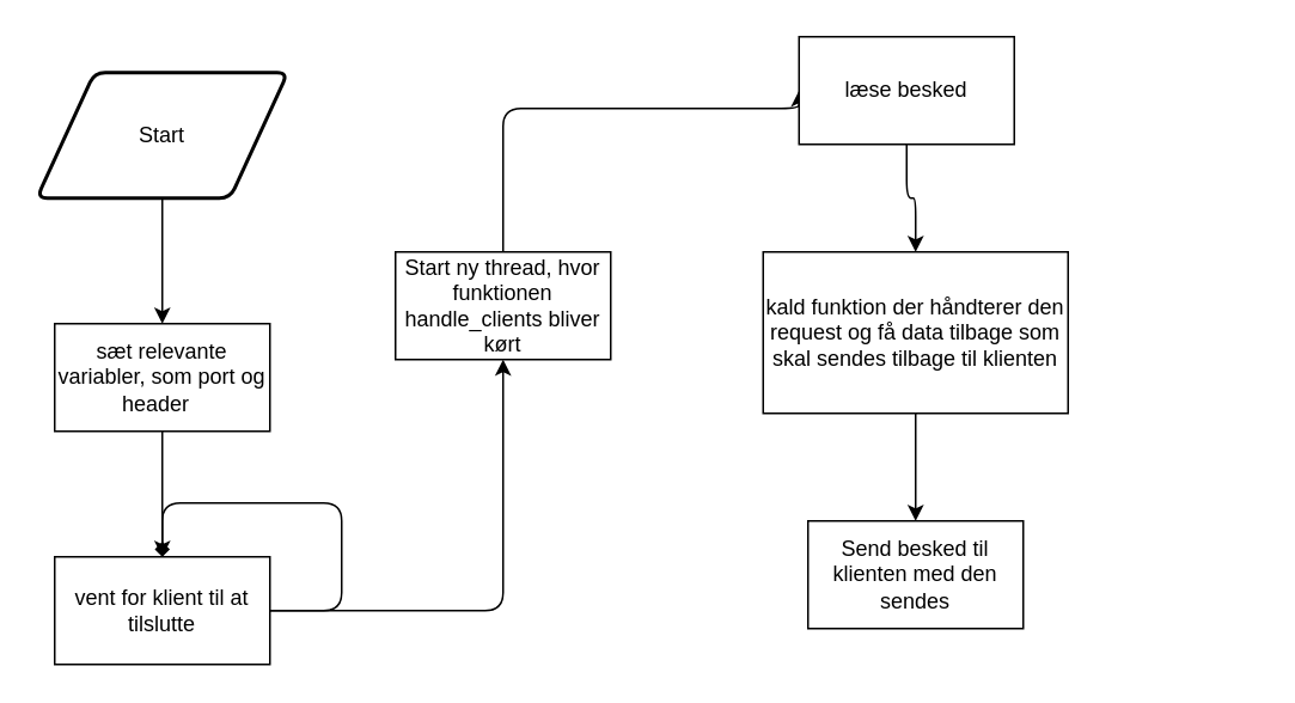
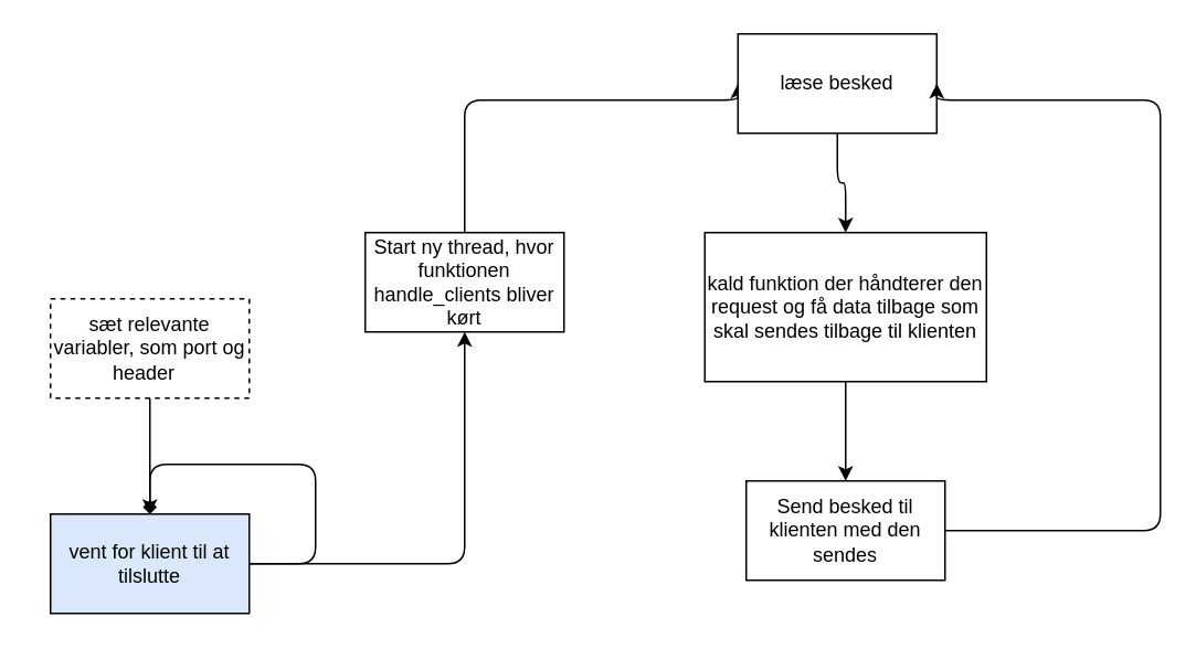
- <mxCell id="3" value="Start" style="shape=parallelogram;html=1;strokeWidth=2;perimeter=parallelogramPerimeter;whiteSpace=wrap;rounded=1;arcSize=12;size=0.23;" vertex="1" parent="1"><mxGeometry x="20" y="40" width="140" height="70" as="geometry" /></mxCell>
- <mxCell id="2" value="" style="edgeStyle=none;html=1;" edge="1" parent="1" source="3" target="5"><mxGeometry relative="1" as="geometry" /></mxCell>
+ <mxCell id="15" style="edgeStyle=orthogonalEdgeStyle;html=1;entryX=1;entryY=0.5;entryDx=0;entryDy=0;" edge="1" parent="1" source="16" target="12"><mxGeometry relative="1" as="geometry"><Array as="points"><mxPoint x="700" y="320" /><mxPoint x="700" y="60" /></Array></mxGeometry></mxCell>
- <mxCell id="5" value="sæt relevante variabler, som port og header&amp;nbsp;&amp;nbsp;" style="rounded=0;whiteSpace=wrap;html=1;" vertex="1" parent="1"><mxGeometry x="30" y="180" width="120" height="60" as="geometry" /></mxCell>
+ <mxCell id="5" value="sæt relevante variabler, som port og header&amp;nbsp;&amp;nbsp;" style="rounded=0;whiteSpace=wrap;html=1;dashed=1;" vertex="1" parent="1"><mxGeometry x="30" y="180" width="120" height="60" as="geometry" /></mxCell>
- <mxCell id="7" value="vent for klient til at tilslutte" style="rounded=0;whiteSpace=wrap;html=1;" vertex="1" parent="1"><mxGeometry x="30" y="310" width="120" height="60" as="geometry" /></mxCell>
+ <mxCell id="7" value="vent for klient til at tilslutte" style="rounded=0;whiteSpace=wrap;html=1;fillColor=#dae8fc;" vertex="1" parent="1"><mxGeometry x="30" y="310" width="120" height="60" as="geometry" /></mxCell>
